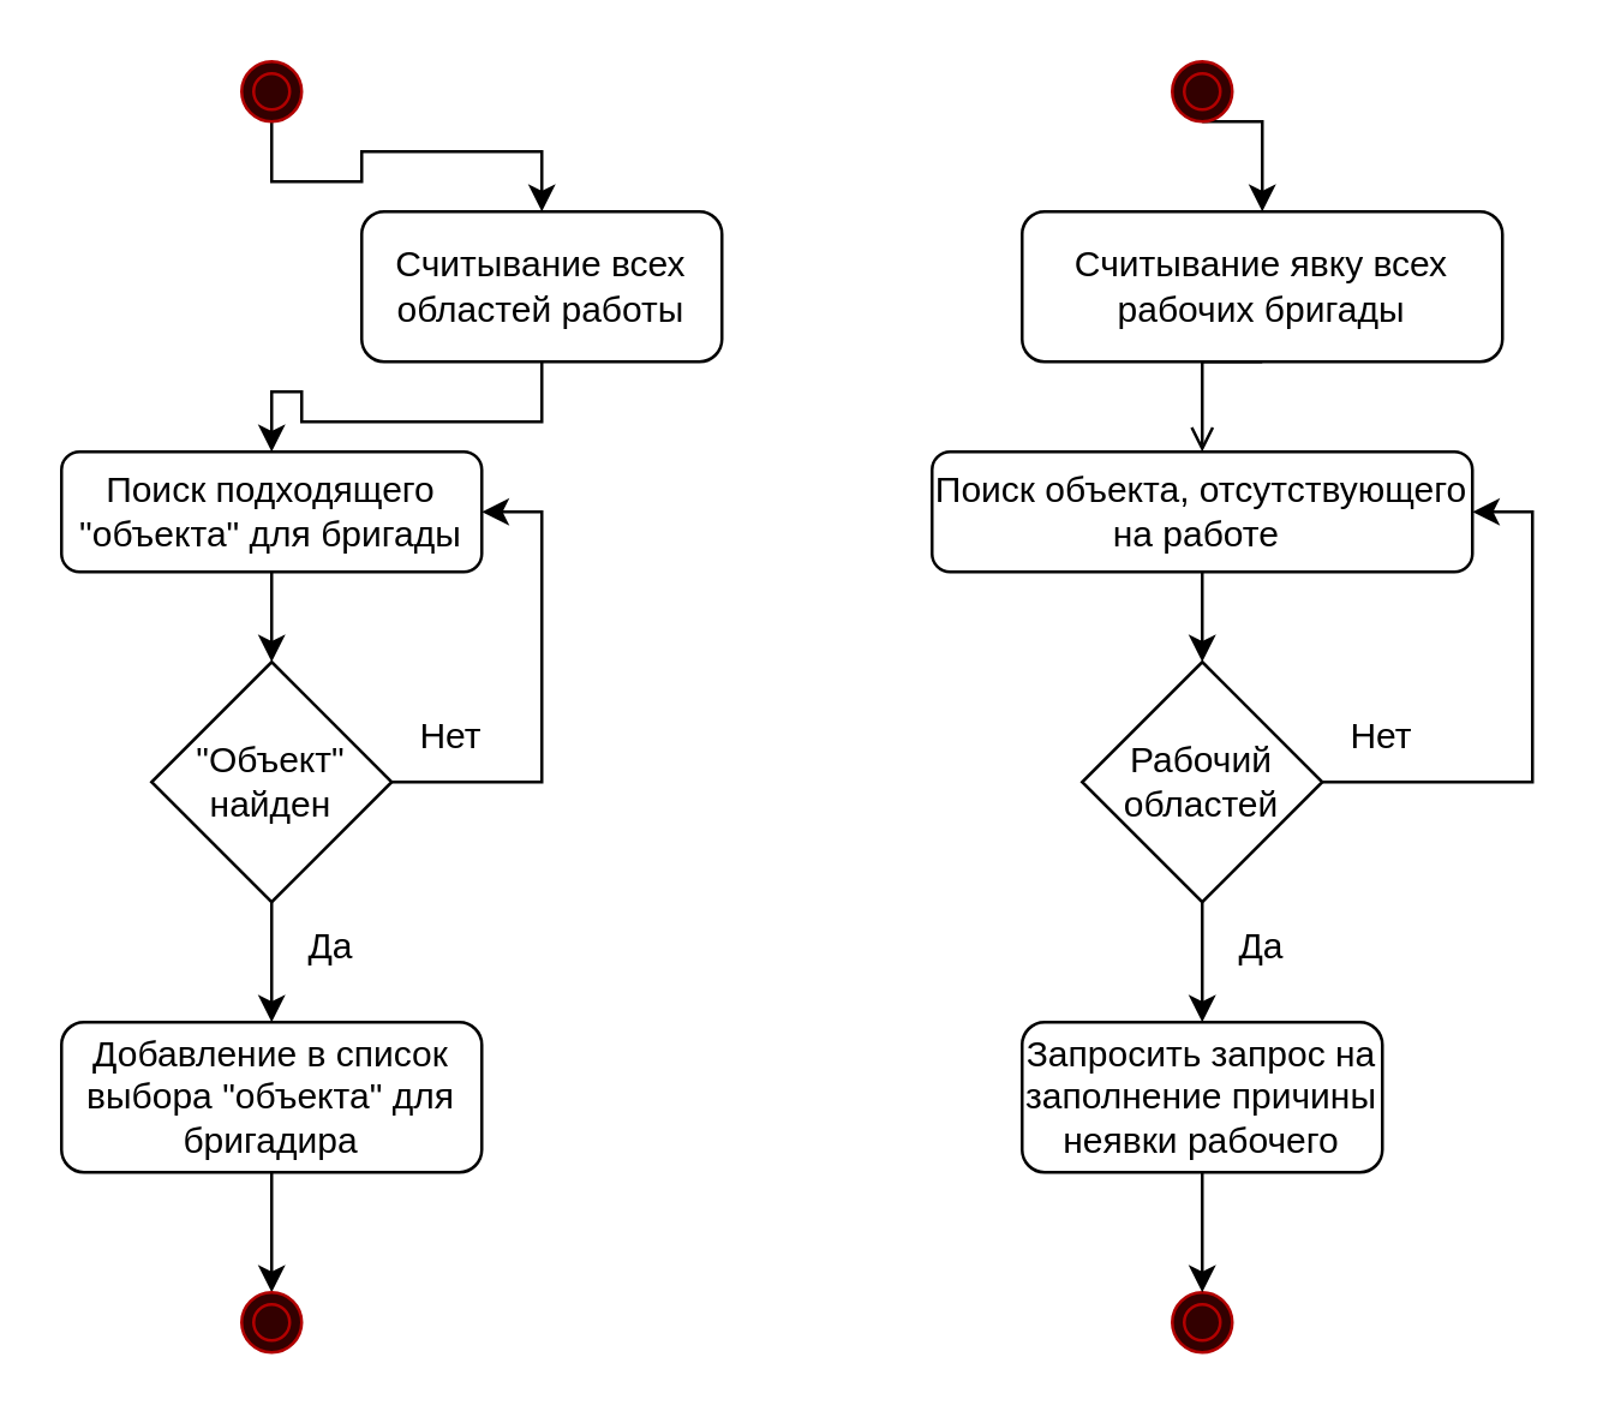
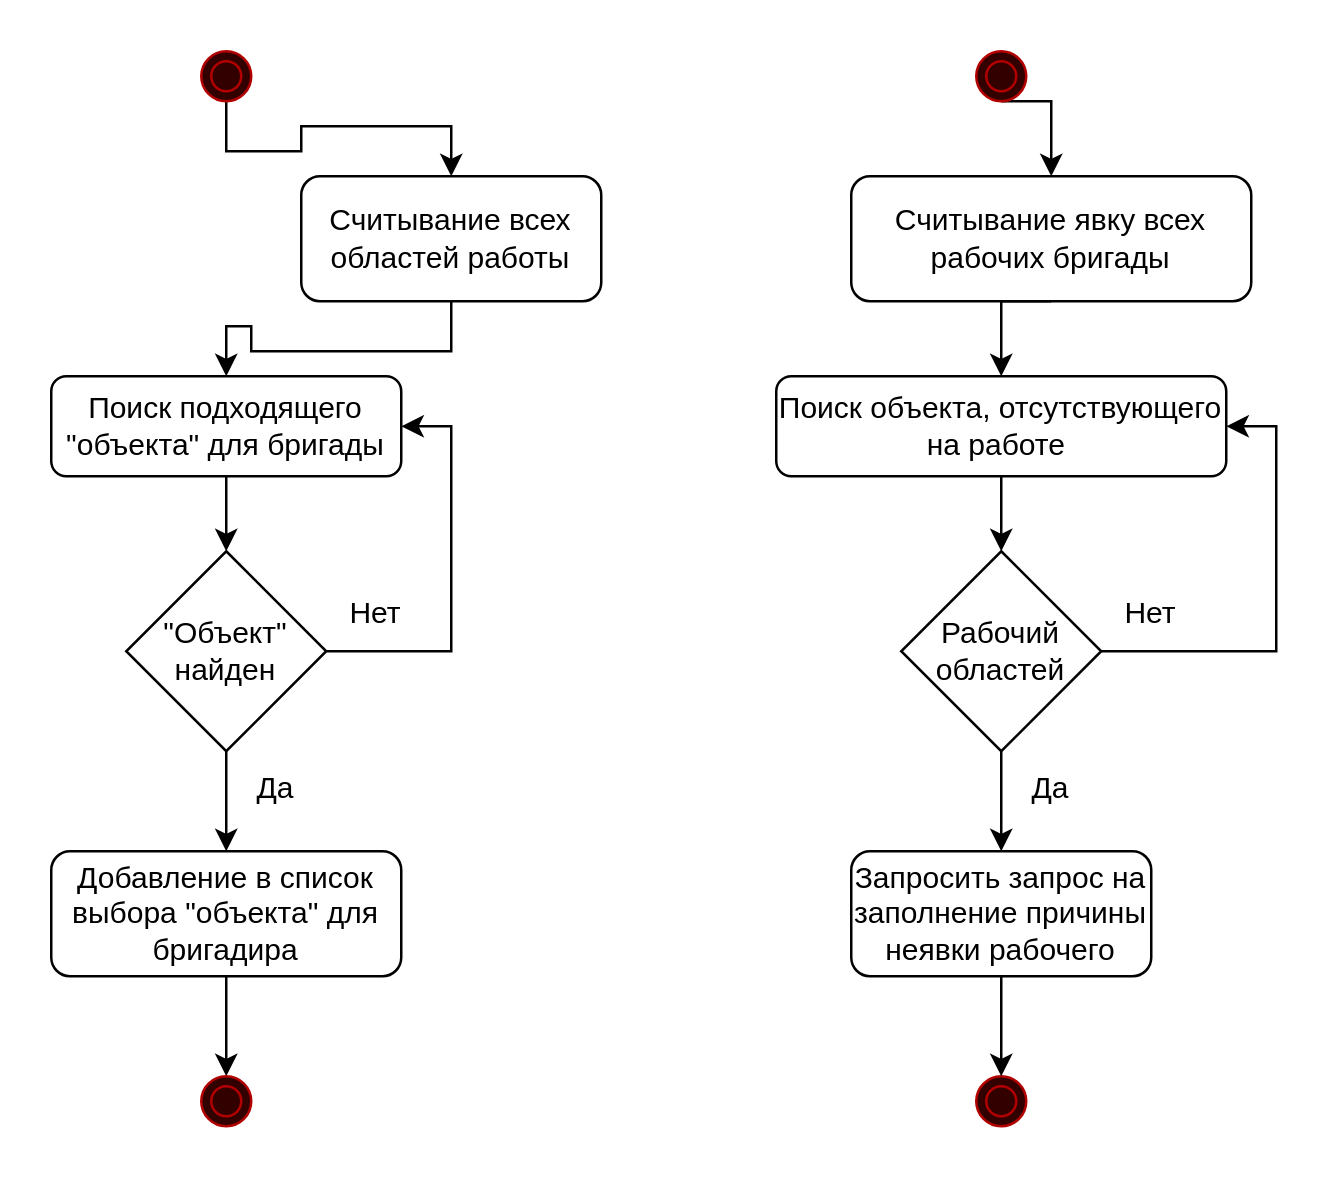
- <mxCell id="18" style="edgeStyle=orthogonalEdgeStyle;rounded=0;orthogonalLoop=1;jettySize=auto;html=1;exitX=0.5;exitY=1;exitDx=0;exitDy=0;entryX=0.5;entryY=0;entryDx=0;entryDy=0;endArrow=open;" edge="1" parent="1" source="19" target="21"><mxGeometry relative="1" as="geometry" /></mxCell>
+ <mxCell id="18" style="edgeStyle=orthogonalEdgeStyle;rounded=0;orthogonalLoop=1;jettySize=auto;html=1;exitX=0.5;exitY=1;exitDx=0;exitDy=0;entryX=0.5;entryY=0;entryDx=0;entryDy=0;" edge="1" parent="1" source="19" target="21"><mxGeometry relative="1" as="geometry" /></mxCell>
